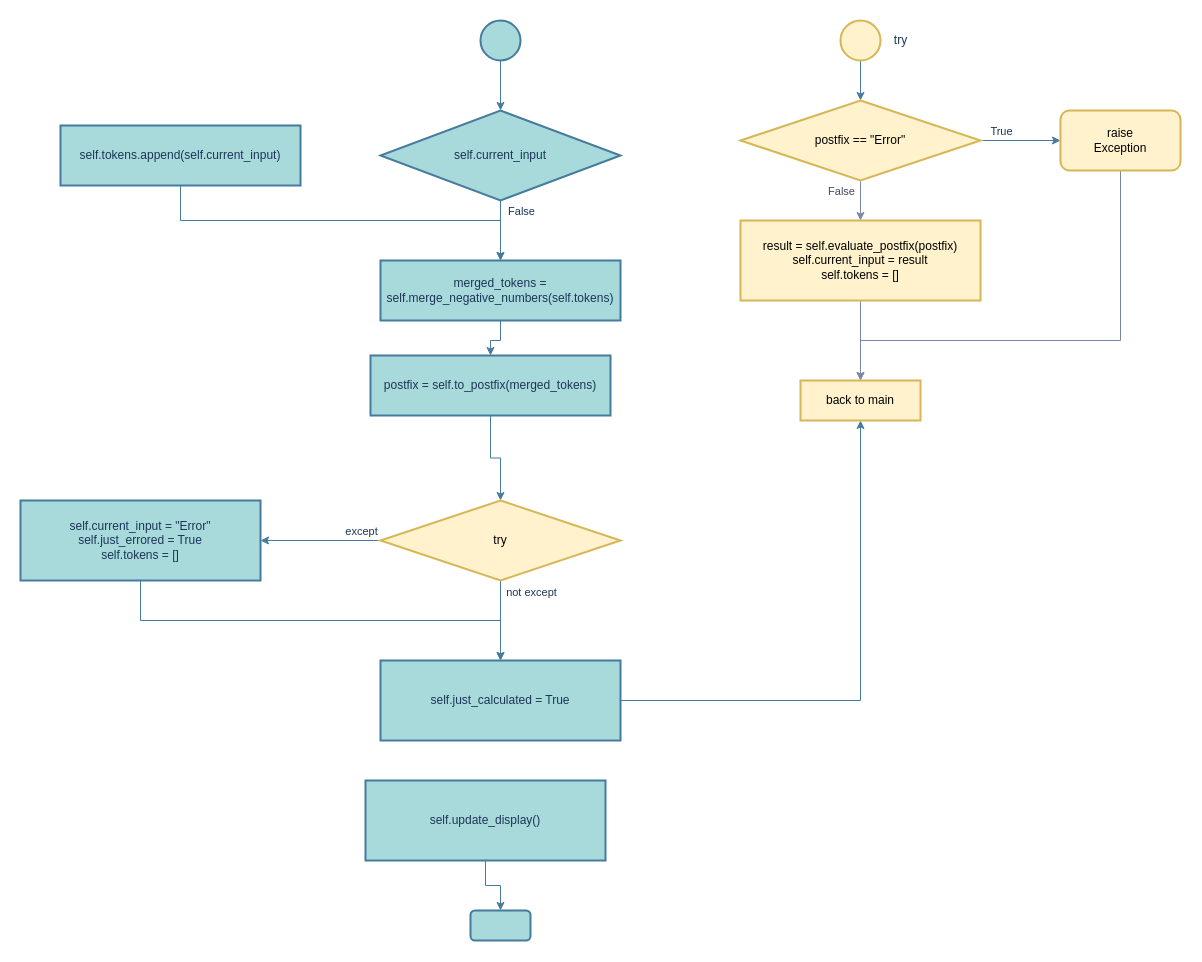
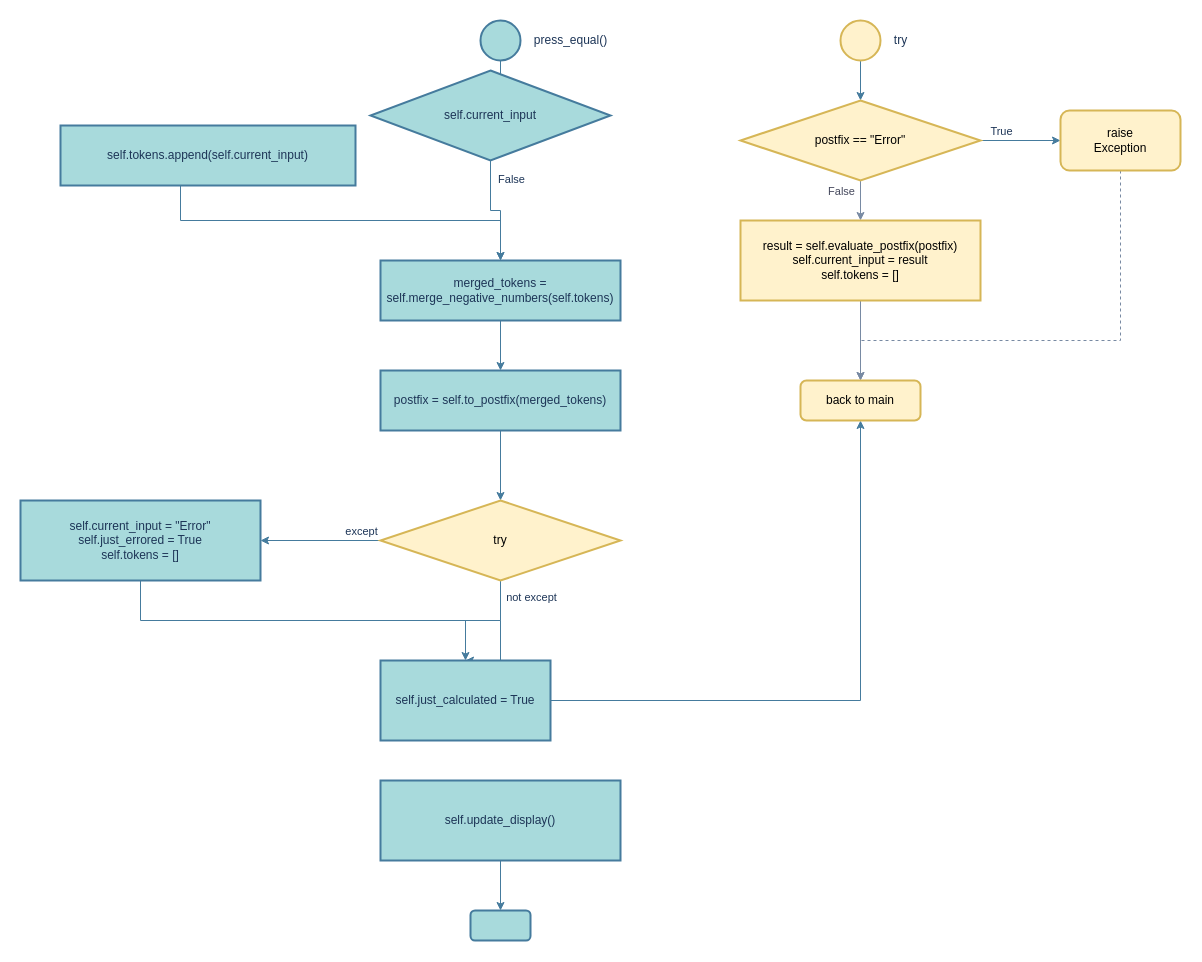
+ <mxCell id="7" value="press_equal()" style="text;html=1;align=center;verticalAlign=middle;resizable=0;points=[];autosize=1;strokeColor=none;fillColor=none;fontColor=#1D3557;" vertex="1" parent="1"><mxGeometry x="520" y="25" width="100" height="30" as="geometry" /></mxCell>
- <mxCell id="9" value="self.tokens.append&lt;span style=&quot;background-color: transparent; color: light-dark(rgb(29, 53, 87), rgb(176, 196, 226));&quot;&gt;(self.current_input)&lt;/span&gt;" style="whiteSpace=wrap;html=1;fillColor=#A8DADC;strokeColor=#457B9D;fontColor=#1D3557;strokeWidth=2;labelBackgroundColor=none;" vertex="1" parent="1"><mxGeometry x="60" y="125" width="240" height="60" as="geometry" /></mxCell>
+ <mxCell id="9" value="self.tokens.append&lt;span style=&quot;background-color: transparent; color: light-dark(rgb(29, 53, 87), rgb(176, 196, 226));&quot;&gt;(self.current_input)&lt;/span&gt;" style="whiteSpace=wrap;html=1;fillColor=#A8DADC;strokeColor=#457B9D;fontColor=#1D3557;strokeWidth=2;labelBackgroundColor=none;" vertex="1" parent="1"><mxGeometry x="60" y="125" width="295" height="60" as="geometry" /></mxCell>
- <mxCell id="6" value="self.current_input" style="rhombus;whiteSpace=wrap;html=1;strokeWidth=2;labelBackgroundColor=none;fillColor=#A8DADC;strokeColor=#457B9D;fontColor=#1D3557;" vertex="1" parent="1"><mxGeometry x="380" y="110" width="240" height="90" as="geometry" /></mxCell>
+ <mxCell id="6" value="self.current_input" style="rhombus;whiteSpace=wrap;html=1;strokeWidth=2;labelBackgroundColor=none;fillColor=#A8DADC;strokeColor=#457B9D;fontColor=#1D3557;" vertex="1" parent="1"><mxGeometry x="370" y="70" width="240" height="90" as="geometry" /></mxCell>
- <mxCell id="34" style="edgeStyle=orthogonalEdgeStyle;rounded=0;orthogonalLoop=1;jettySize=auto;html=1;entryX=0.5;entryY=0;entryDx=0;entryDy=0;strokeColor=#788AA3;fontColor=#46495D;fillColor=#B2C9AB;" edge="1" parent="1" source="35" target="38"><mxGeometry relative="1" as="geometry"><Array as="points"><mxPoint x="1120" y="340" /><mxPoint x="860" y="340" /></Array></mxGeometry></mxCell>
+ <mxCell id="34" style="edgeStyle=orthogonalEdgeStyle;rounded=0;orthogonalLoop=1;jettySize=auto;html=1;entryX=0.5;entryY=0;entryDx=0;entryDy=0;strokeColor=#788AA3;fontColor=#46495D;fillColor=#B2C9AB;dashed=1;" edge="1" parent="1" source="35" target="38"><mxGeometry relative="1" as="geometry"><Array as="points"><mxPoint x="1120" y="340" /><mxPoint x="860" y="340" /></Array></mxGeometry></mxCell>
- <mxCell id="13" value="postfix = self.to_postfix(merged_tokens)" style="whiteSpace=wrap;html=1;fillColor=#A8DADC;strokeColor=#457B9D;fontColor=#1D3557;strokeWidth=2;labelBackgroundColor=none;" vertex="1" parent="1"><mxGeometry x="370" y="355" width="240" height="60" as="geometry" /></mxCell>
+ <mxCell id="13" value="postfix = self.to_postfix(merged_tokens)" style="whiteSpace=wrap;html=1;fillColor=#A8DADC;strokeColor=#457B9D;fontColor=#1D3557;strokeWidth=2;labelBackgroundColor=none;" vertex="1" parent="1"><mxGeometry x="380" y="370" width="240" height="60" as="geometry" /></mxCell>
- <mxCell id="38" value="back to main" style="whiteSpace=wrap;html=1;fillColor=#fff2cc;strokeColor=#d6b656;strokeWidth=2;rounded=0;" vertex="1" parent="1"><mxGeometry x="800" y="380" width="120" height="40" as="geometry" /></mxCell>
+ <mxCell id="38" value="back to main" style="rounded=1;whiteSpace=wrap;html=1;fillColor=#fff2cc;strokeColor=#d6b656;strokeWidth=2;" vertex="1" parent="1"><mxGeometry x="800" y="380" width="120" height="40" as="geometry" /></mxCell>
- <mxCell id="22" value="self.just_calculated = True" style="whiteSpace=wrap;html=1;fillColor=#A8DADC;strokeColor=#457B9D;fontColor=#1D3557;strokeWidth=2;labelBackgroundColor=none;" vertex="1" parent="1"><mxGeometry x="380" y="660" width="240" height="80" as="geometry" /></mxCell>
+ <mxCell id="22" value="self.just_calculated = True" style="whiteSpace=wrap;html=1;fillColor=#A8DADC;strokeColor=#457B9D;fontColor=#1D3557;strokeWidth=2;labelBackgroundColor=none;" vertex="1" parent="1"><mxGeometry x="380" y="660" width="170" height="80" as="geometry" /></mxCell>
- <mxCell id="24" value="self.update_display()" style="whiteSpace=wrap;html=1;fillColor=#A8DADC;strokeColor=#457B9D;fontColor=#1D3557;strokeWidth=2;labelBackgroundColor=none;" vertex="1" parent="1"><mxGeometry x="365" y="780" width="240" height="80" as="geometry" /></mxCell>
+ <mxCell id="24" value="self.update_display()" style="whiteSpace=wrap;html=1;fillColor=#A8DADC;strokeColor=#457B9D;fontColor=#1D3557;strokeWidth=2;labelBackgroundColor=none;" vertex="1" parent="1"><mxGeometry x="380" y="780" width="240" height="80" as="geometry" /></mxCell>
